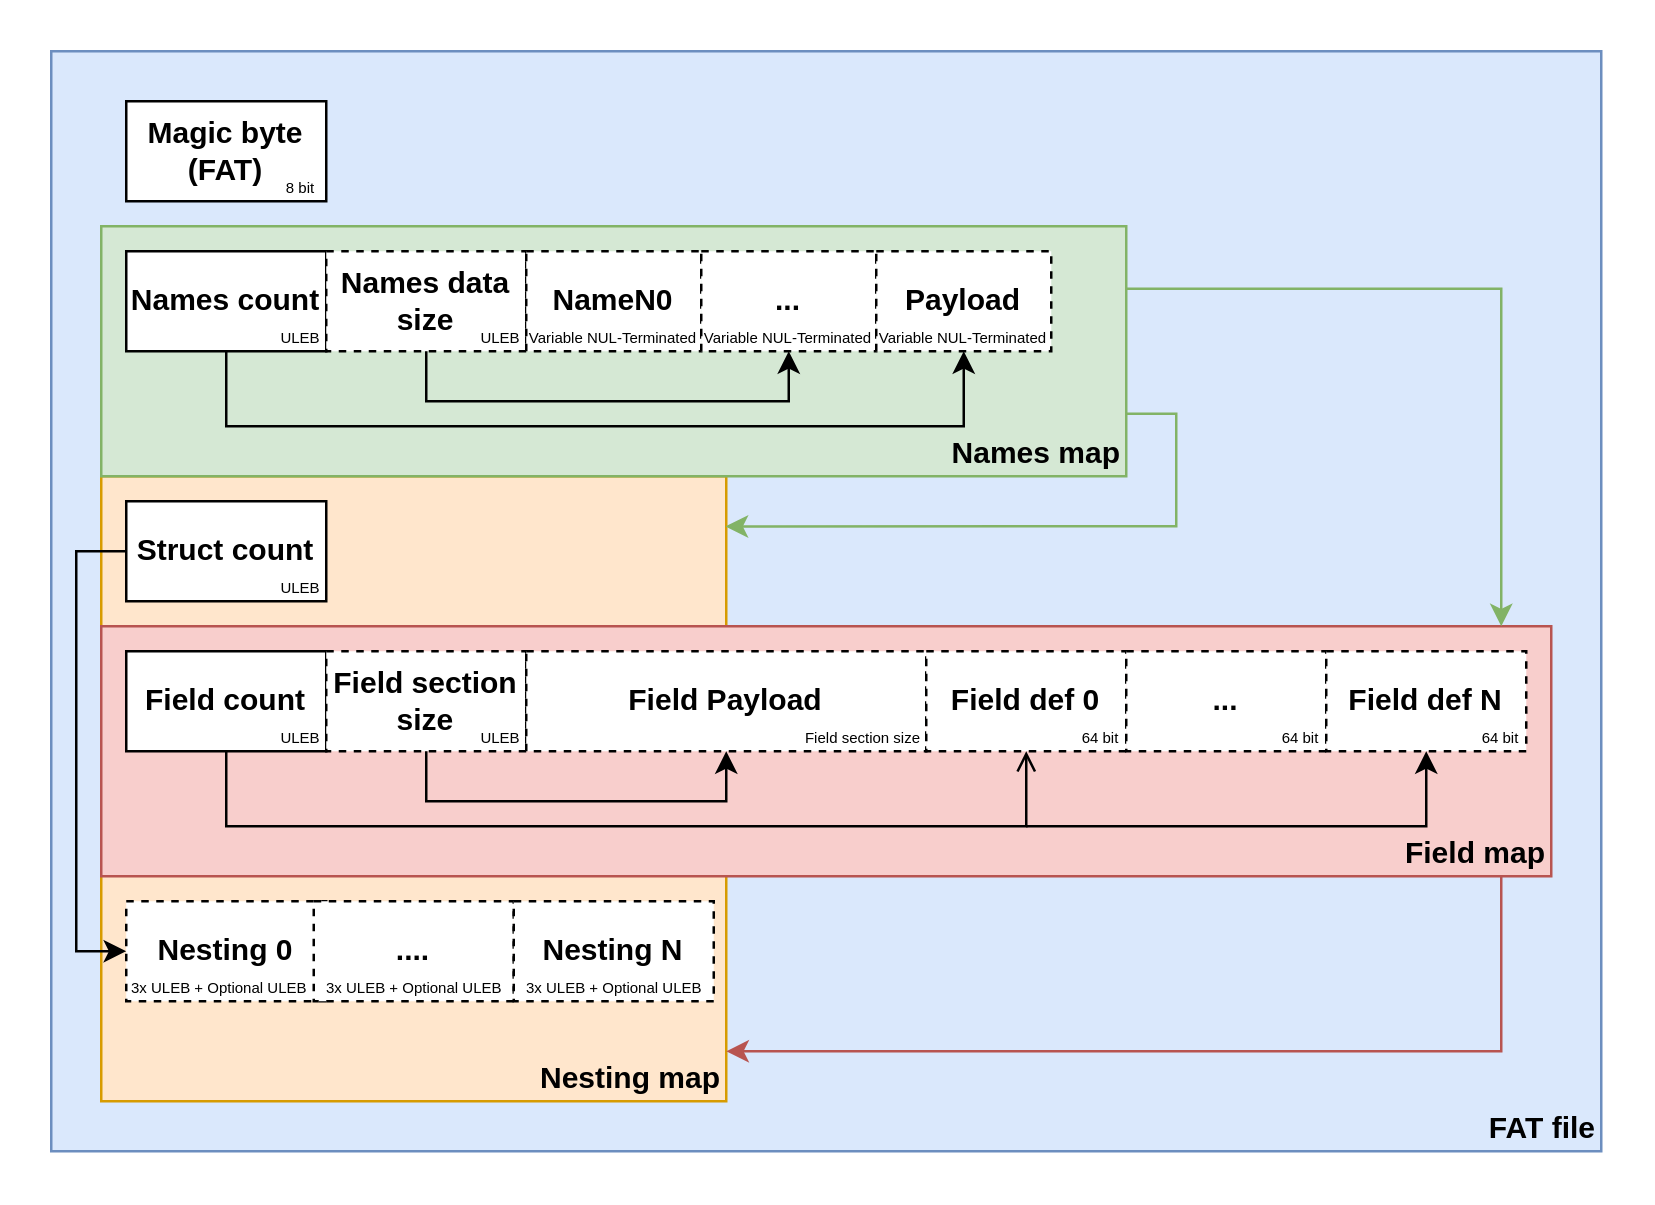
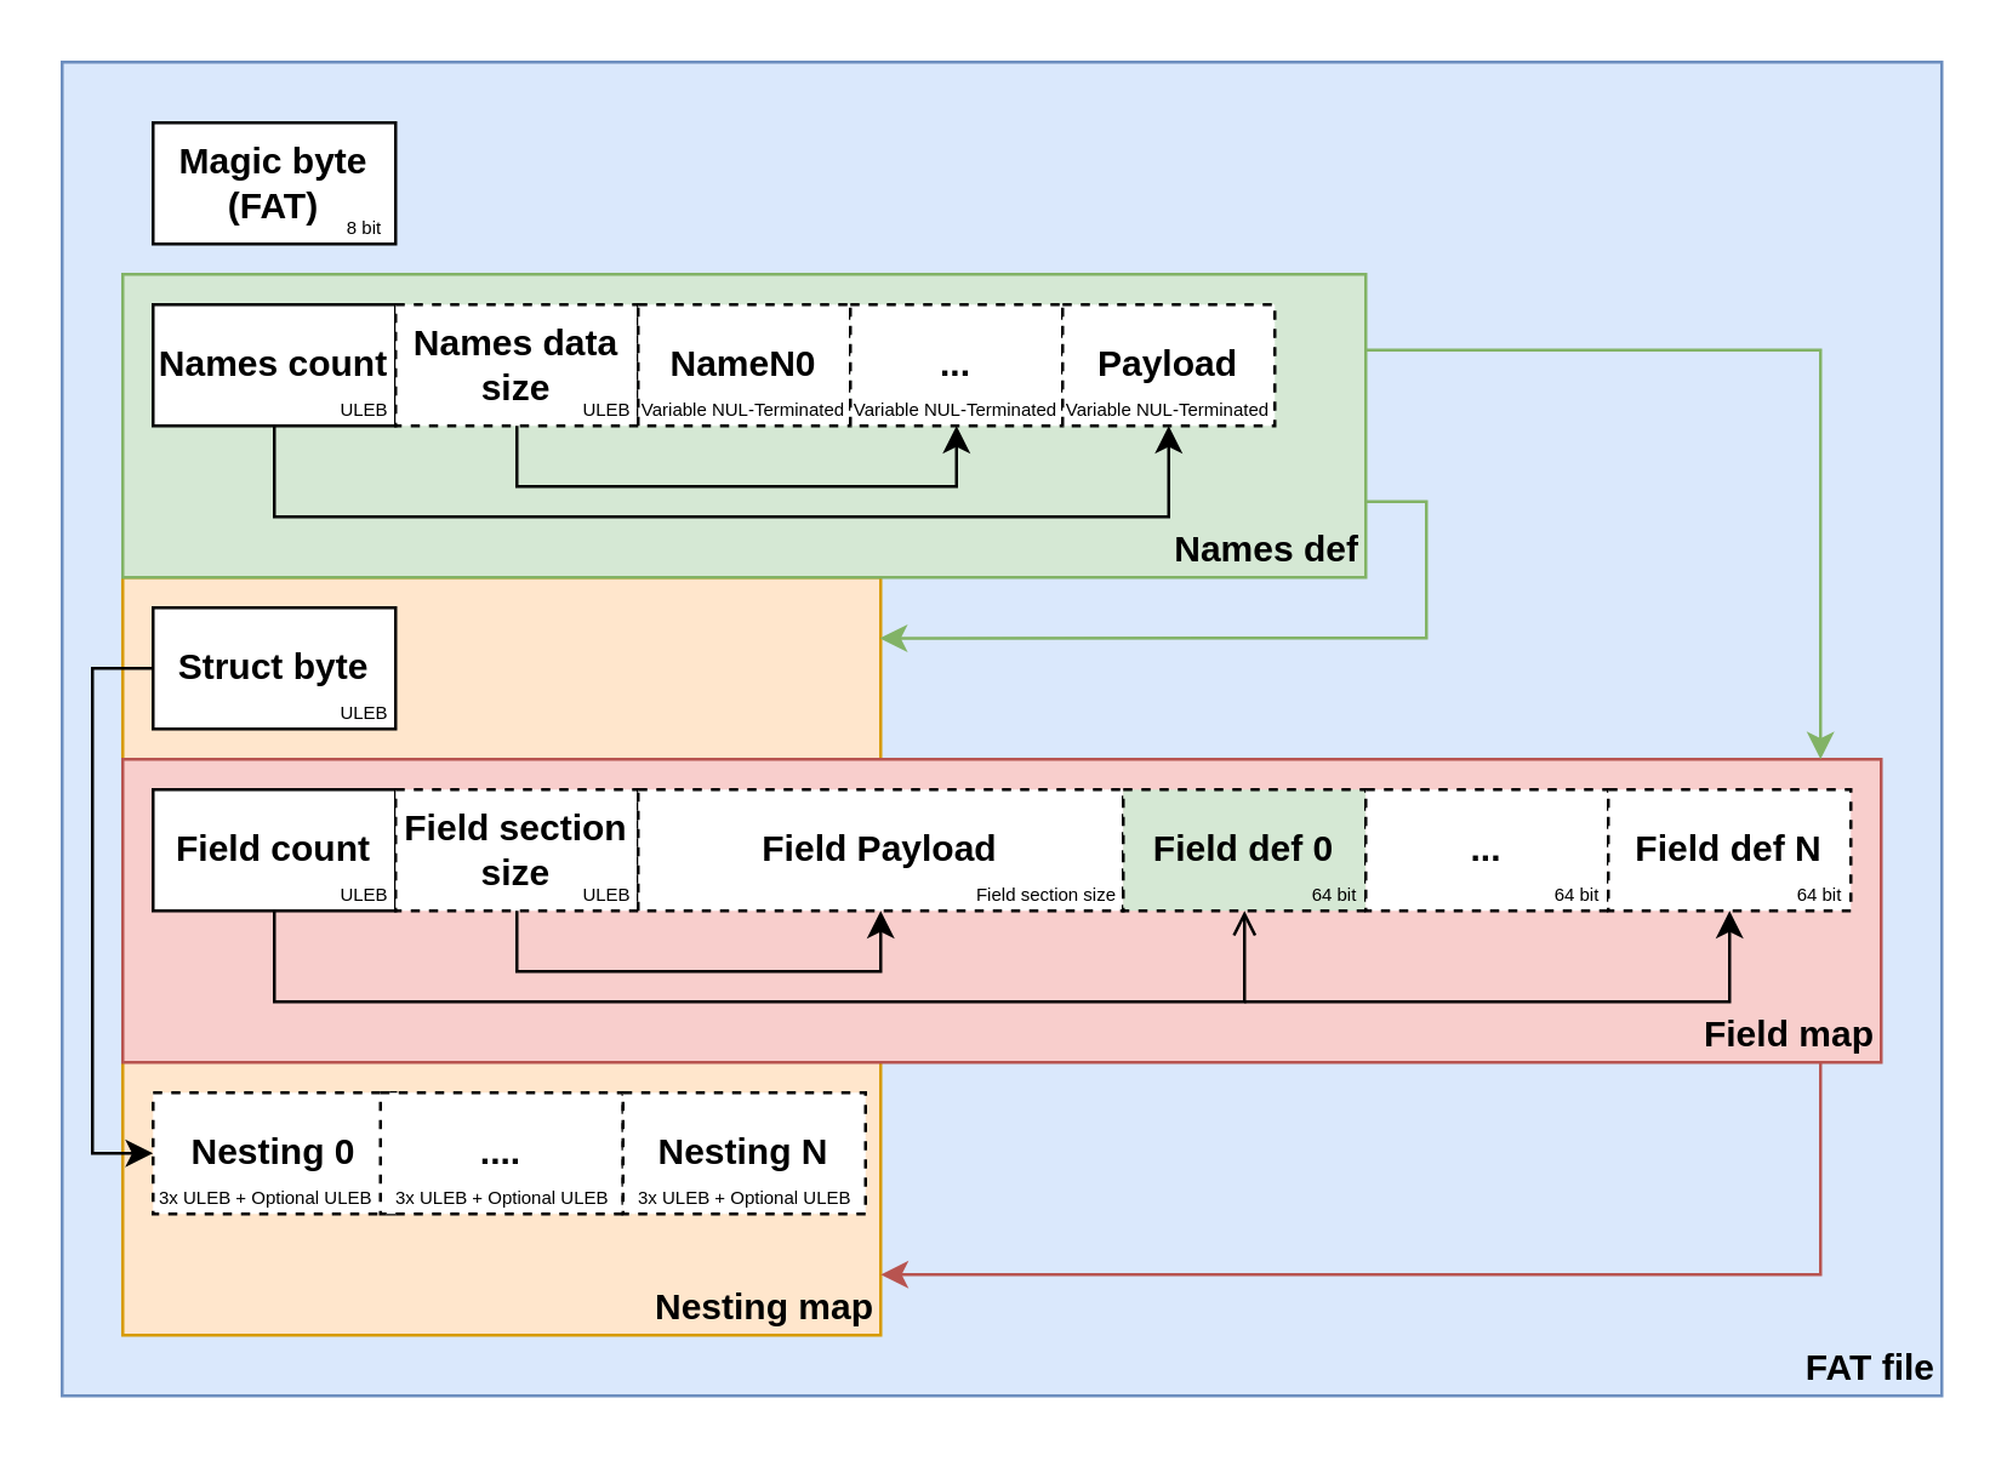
- <mxCell id="5" value="&lt;b&gt;Names map&lt;/b&gt;" style="rounded=0;whiteSpace=wrap;html=1;fillColor=#d5e8d4;strokeColor=#82b366;align=right;verticalAlign=bottom;" parent="1" vertex="1"><mxGeometry x="40" y="90" width="410" height="100" as="geometry" /></mxCell>
+ <mxCell id="5" value="&lt;b&gt;Names def&lt;/b&gt;" style="rounded=0;whiteSpace=wrap;html=1;fillColor=#d5e8d4;strokeColor=#82b366;align=right;verticalAlign=bottom;" parent="1" vertex="1"><mxGeometry x="40" y="90" width="410" height="100" as="geometry" /></mxCell>
- <mxCell id="10" value="&lt;b&gt;Struct count&lt;/b&gt;" style="whiteSpace=wrap;html=1;align=center;" parent="1" vertex="1"><mxGeometry x="50" y="200" width="80" height="40" as="geometry" /></mxCell>
+ <mxCell id="10" value="&lt;b&gt;Struct byte&lt;/b&gt;" style="whiteSpace=wrap;html=1;align=center;" parent="1" vertex="1"><mxGeometry x="50" y="200" width="80" height="40" as="geometry" /></mxCell>
- <mxCell id="14" value="&lt;b&gt;Field def 0&lt;br&gt;&lt;/b&gt;" style="whiteSpace=wrap;html=1;align=center;dashed=1;" parent="1" vertex="1"><mxGeometry x="370" y="260" width="80" height="40" as="geometry" /></mxCell>
+ <mxCell id="14" value="&lt;b&gt;Field def 0&lt;br&gt;&lt;/b&gt;" style="whiteSpace=wrap;html=1;align=center;dashed=1;fillColor=#d5e8d4;" parent="1" vertex="1"><mxGeometry x="370" y="260" width="80" height="40" as="geometry" /></mxCell>
